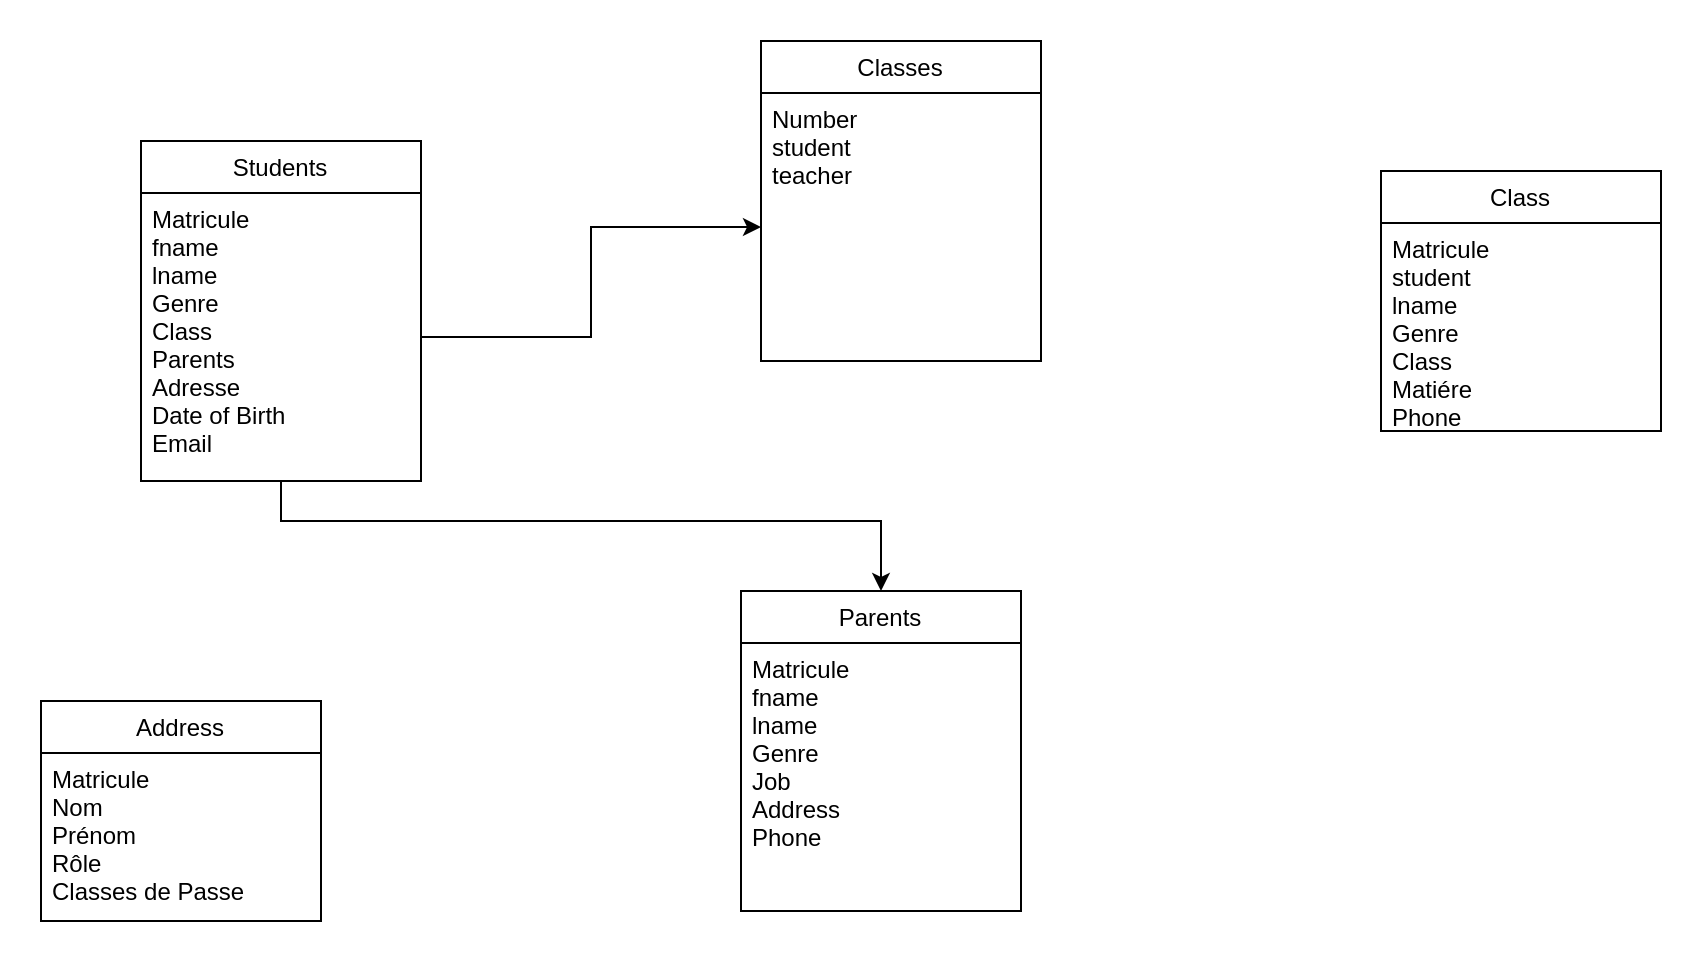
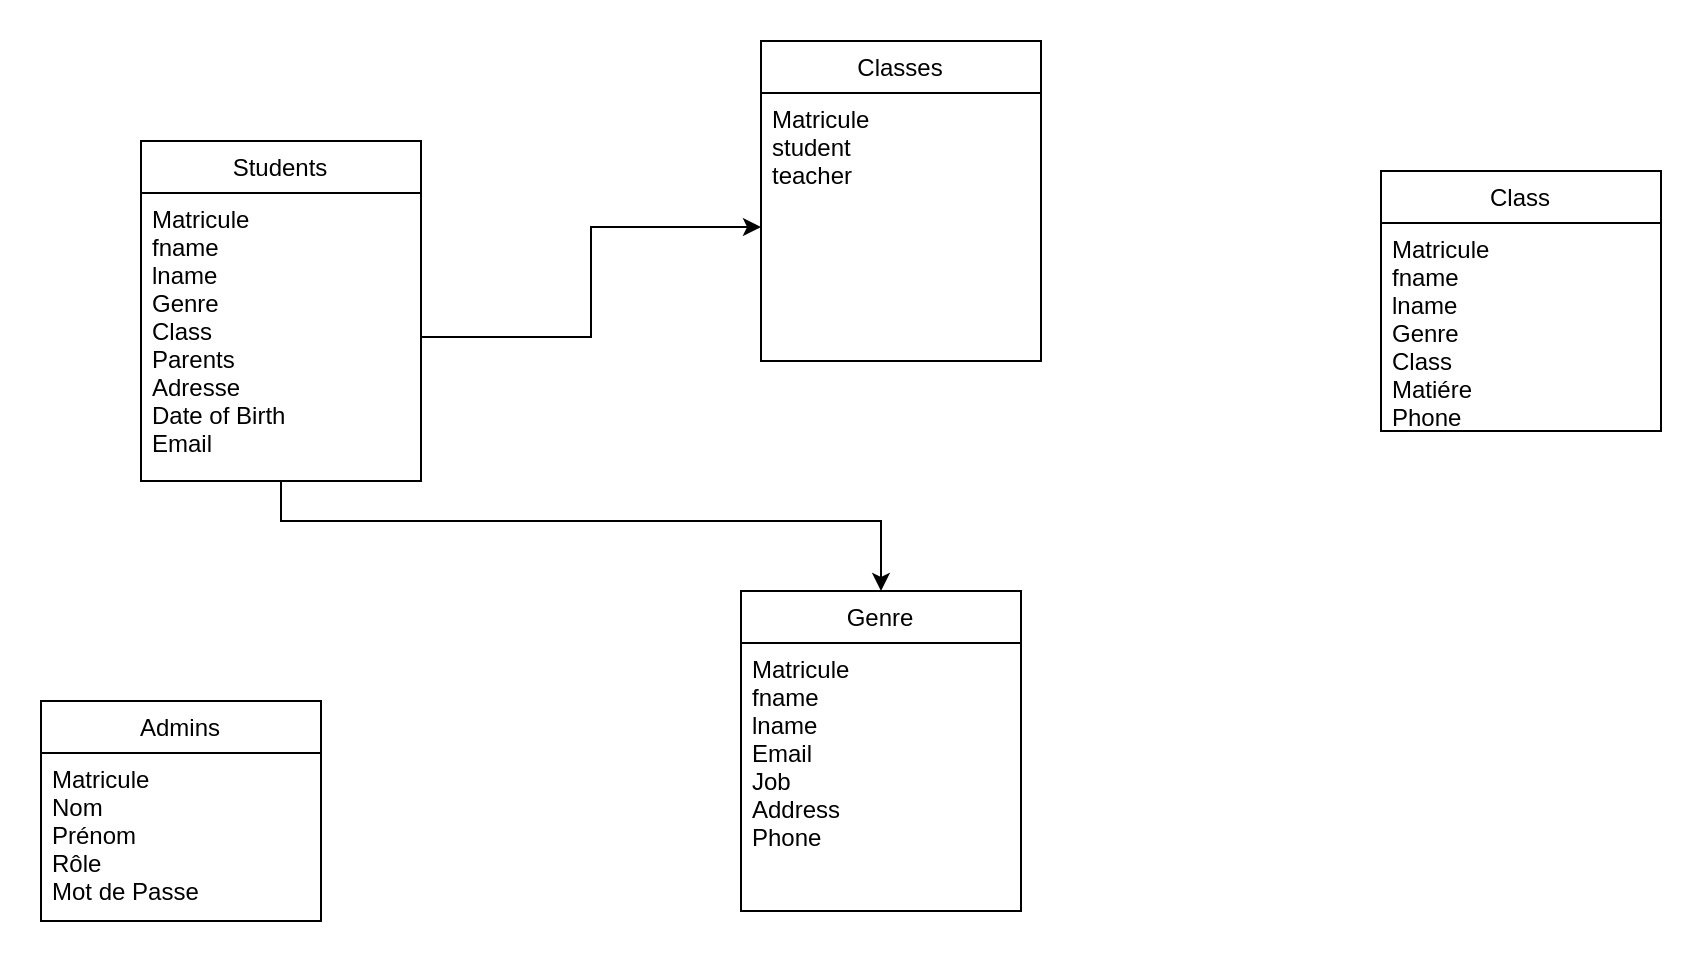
- <mxCell id="11" value="Number&#10;student&#10;teacher" style="text;strokeColor=none;fillColor=none;align=left;verticalAlign=top;spacingLeft=4;spacingRight=4;overflow=hidden;rotatable=0;points=[[0,0.5],[1,0.5]];portConstraint=eastwest;" vertex="1" parent="10"><mxGeometry y="26" width="140" height="134" as="geometry" /></mxCell>
+ <mxCell id="11" value="Matricule&#10;student&#10;teacher" style="text;strokeColor=none;fillColor=none;align=left;verticalAlign=top;spacingLeft=4;spacingRight=4;overflow=hidden;rotatable=0;points=[[0,0.5],[1,0.5]];portConstraint=eastwest;" vertex="1" parent="10"><mxGeometry y="26" width="140" height="134" as="geometry" /></mxCell>
- <mxCell id="5" value="Matricule&#10;student&#10;lname&#10;Genre&#10;Class&#10;Matiére&#10;Phone" style="text;strokeColor=none;fillColor=none;align=left;verticalAlign=top;spacingLeft=4;spacingRight=4;overflow=hidden;rotatable=0;points=[[0,0.5],[1,0.5]];portConstraint=eastwest;" vertex="1" parent="4"><mxGeometry y="26" width="140" height="104" as="geometry" /></mxCell>
+ <mxCell id="5" value="Matricule&#10;fname&#10;lname&#10;Genre&#10;Class&#10;Matiére&#10;Phone" style="text;strokeColor=none;fillColor=none;align=left;verticalAlign=top;spacingLeft=4;spacingRight=4;overflow=hidden;rotatable=0;points=[[0,0.5],[1,0.5]];portConstraint=eastwest;" vertex="1" parent="4"><mxGeometry y="26" width="140" height="104" as="geometry" /></mxCell>
- <mxCell id="6" value="Parents" style="swimlane;fontStyle=0;childLayout=stackLayout;horizontal=1;startSize=26;fillColor=none;horizontalStack=0;resizeParent=1;resizeParentMax=0;resizeLast=0;collapsible=1;marginBottom=0;" vertex="1" parent="1"><mxGeometry x="370" y="295" width="140" height="160" as="geometry" /></mxCell>
+ <mxCell id="6" value="Genre" style="swimlane;fontStyle=0;childLayout=stackLayout;horizontal=1;startSize=26;fillColor=none;horizontalStack=0;resizeParent=1;resizeParentMax=0;resizeLast=0;collapsible=1;marginBottom=0;" vertex="1" parent="1"><mxGeometry x="370" y="295" width="140" height="160" as="geometry" /></mxCell>
- <mxCell id="7" value="Matricule&#10;fname&#10;lname&#10;Genre&#10;Job&#10;Address&#10;Phone" style="text;strokeColor=none;fillColor=none;align=left;verticalAlign=top;spacingLeft=4;spacingRight=4;overflow=hidden;rotatable=0;points=[[0,0.5],[1,0.5]];portConstraint=eastwest;" vertex="1" parent="6"><mxGeometry y="26" width="140" height="134" as="geometry" /></mxCell>
+ <mxCell id="7" value="Matricule&#10;fname&#10;lname&#10;Email&#10;Job&#10;Address&#10;Phone" style="text;strokeColor=none;fillColor=none;align=left;verticalAlign=top;spacingLeft=4;spacingRight=4;overflow=hidden;rotatable=0;points=[[0,0.5],[1,0.5]];portConstraint=eastwest;" vertex="1" parent="6"><mxGeometry y="26" width="140" height="134" as="geometry" /></mxCell>
- <mxCell id="8" value="Address" style="swimlane;fontStyle=0;childLayout=stackLayout;horizontal=1;startSize=26;fillColor=none;horizontalStack=0;resizeParent=1;resizeParentMax=0;resizeLast=0;collapsible=1;marginBottom=0;" vertex="1" parent="1"><mxGeometry x="20" y="350" width="140" height="110" as="geometry" /></mxCell>
+ <mxCell id="8" value="Admins" style="swimlane;fontStyle=0;childLayout=stackLayout;horizontal=1;startSize=26;fillColor=none;horizontalStack=0;resizeParent=1;resizeParentMax=0;resizeLast=0;collapsible=1;marginBottom=0;" vertex="1" parent="1"><mxGeometry x="20" y="350" width="140" height="110" as="geometry" /></mxCell>
- <mxCell id="9" value="Matricule&#10;Nom&#10;Prénom&#10;Rôle&#10;Classes de Passe" style="text;strokeColor=none;fillColor=none;align=left;verticalAlign=top;spacingLeft=4;spacingRight=4;overflow=hidden;rotatable=0;points=[[0,0.5],[1,0.5]];portConstraint=eastwest;" vertex="1" parent="8"><mxGeometry y="26" width="140" height="84" as="geometry" /></mxCell>
+ <mxCell id="9" value="Matricule&#10;Nom&#10;Prénom&#10;Rôle&#10;Mot de Passe" style="text;strokeColor=none;fillColor=none;align=left;verticalAlign=top;spacingLeft=4;spacingRight=4;overflow=hidden;rotatable=0;points=[[0,0.5],[1,0.5]];portConstraint=eastwest;" vertex="1" parent="8"><mxGeometry y="26" width="140" height="84" as="geometry" /></mxCell>
